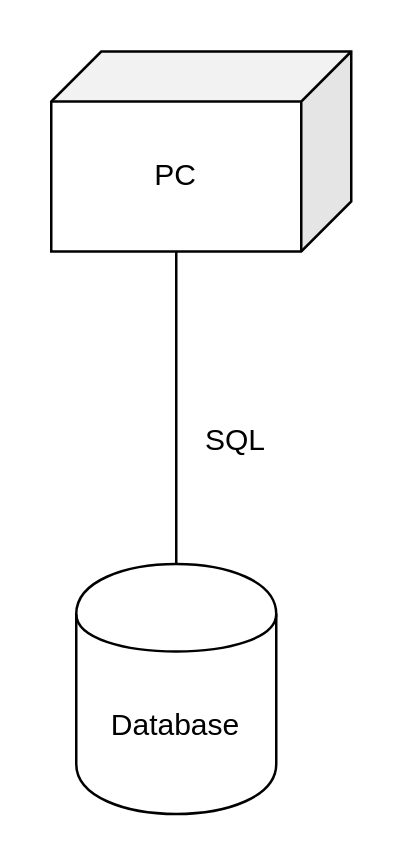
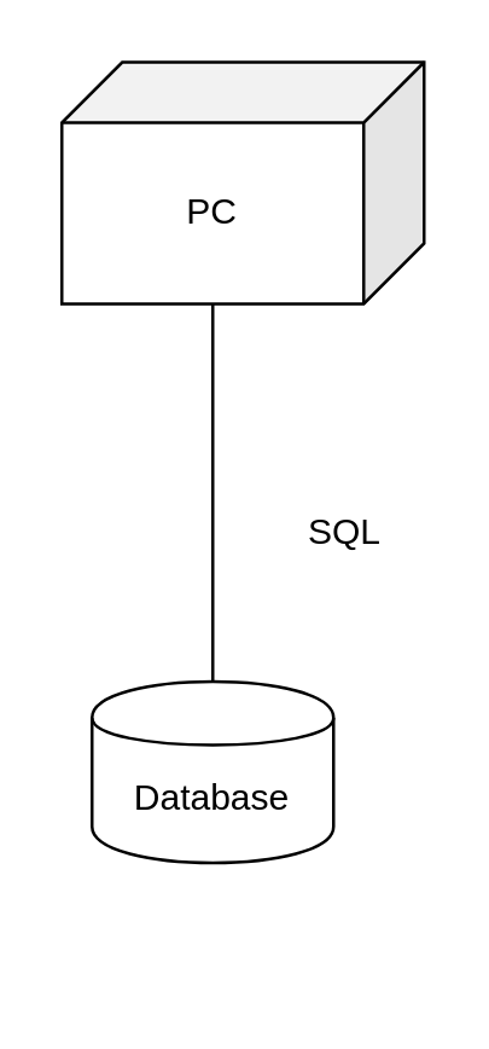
- <mxCell id="5" value="SQL" style="text;html=1;resizable=0;points=[];autosize=1;align=left;verticalAlign=top;spacingTop=-4;" vertex="1" parent="1"><mxGeometry x="80" y="166" width="40" height="20" as="geometry" /></mxCell>
+ <mxCell id="5" value="SQL" style="text;html=1;resizable=0;points=[];autosize=1;align=left;verticalAlign=top;spacingTop=-4;" vertex="1" parent="1"><mxGeometry x="100" y="166" width="40" height="20" as="geometry" /></mxCell>
- <mxCell id="4" value="Database" style="shape=cylinder;whiteSpace=wrap;html=1;boundedLbl=1;backgroundOutline=1;" vertex="1" parent="1"><mxGeometry x="30" y="225" width="80" height="100" as="geometry" /></mxCell>
+ <mxCell id="4" value="Database" style="shape=cylinder;whiteSpace=wrap;html=1;boundedLbl=1;backgroundOutline=1;" vertex="1" parent="1"><mxGeometry x="30" y="225" width="80" height="60" as="geometry" /></mxCell>
